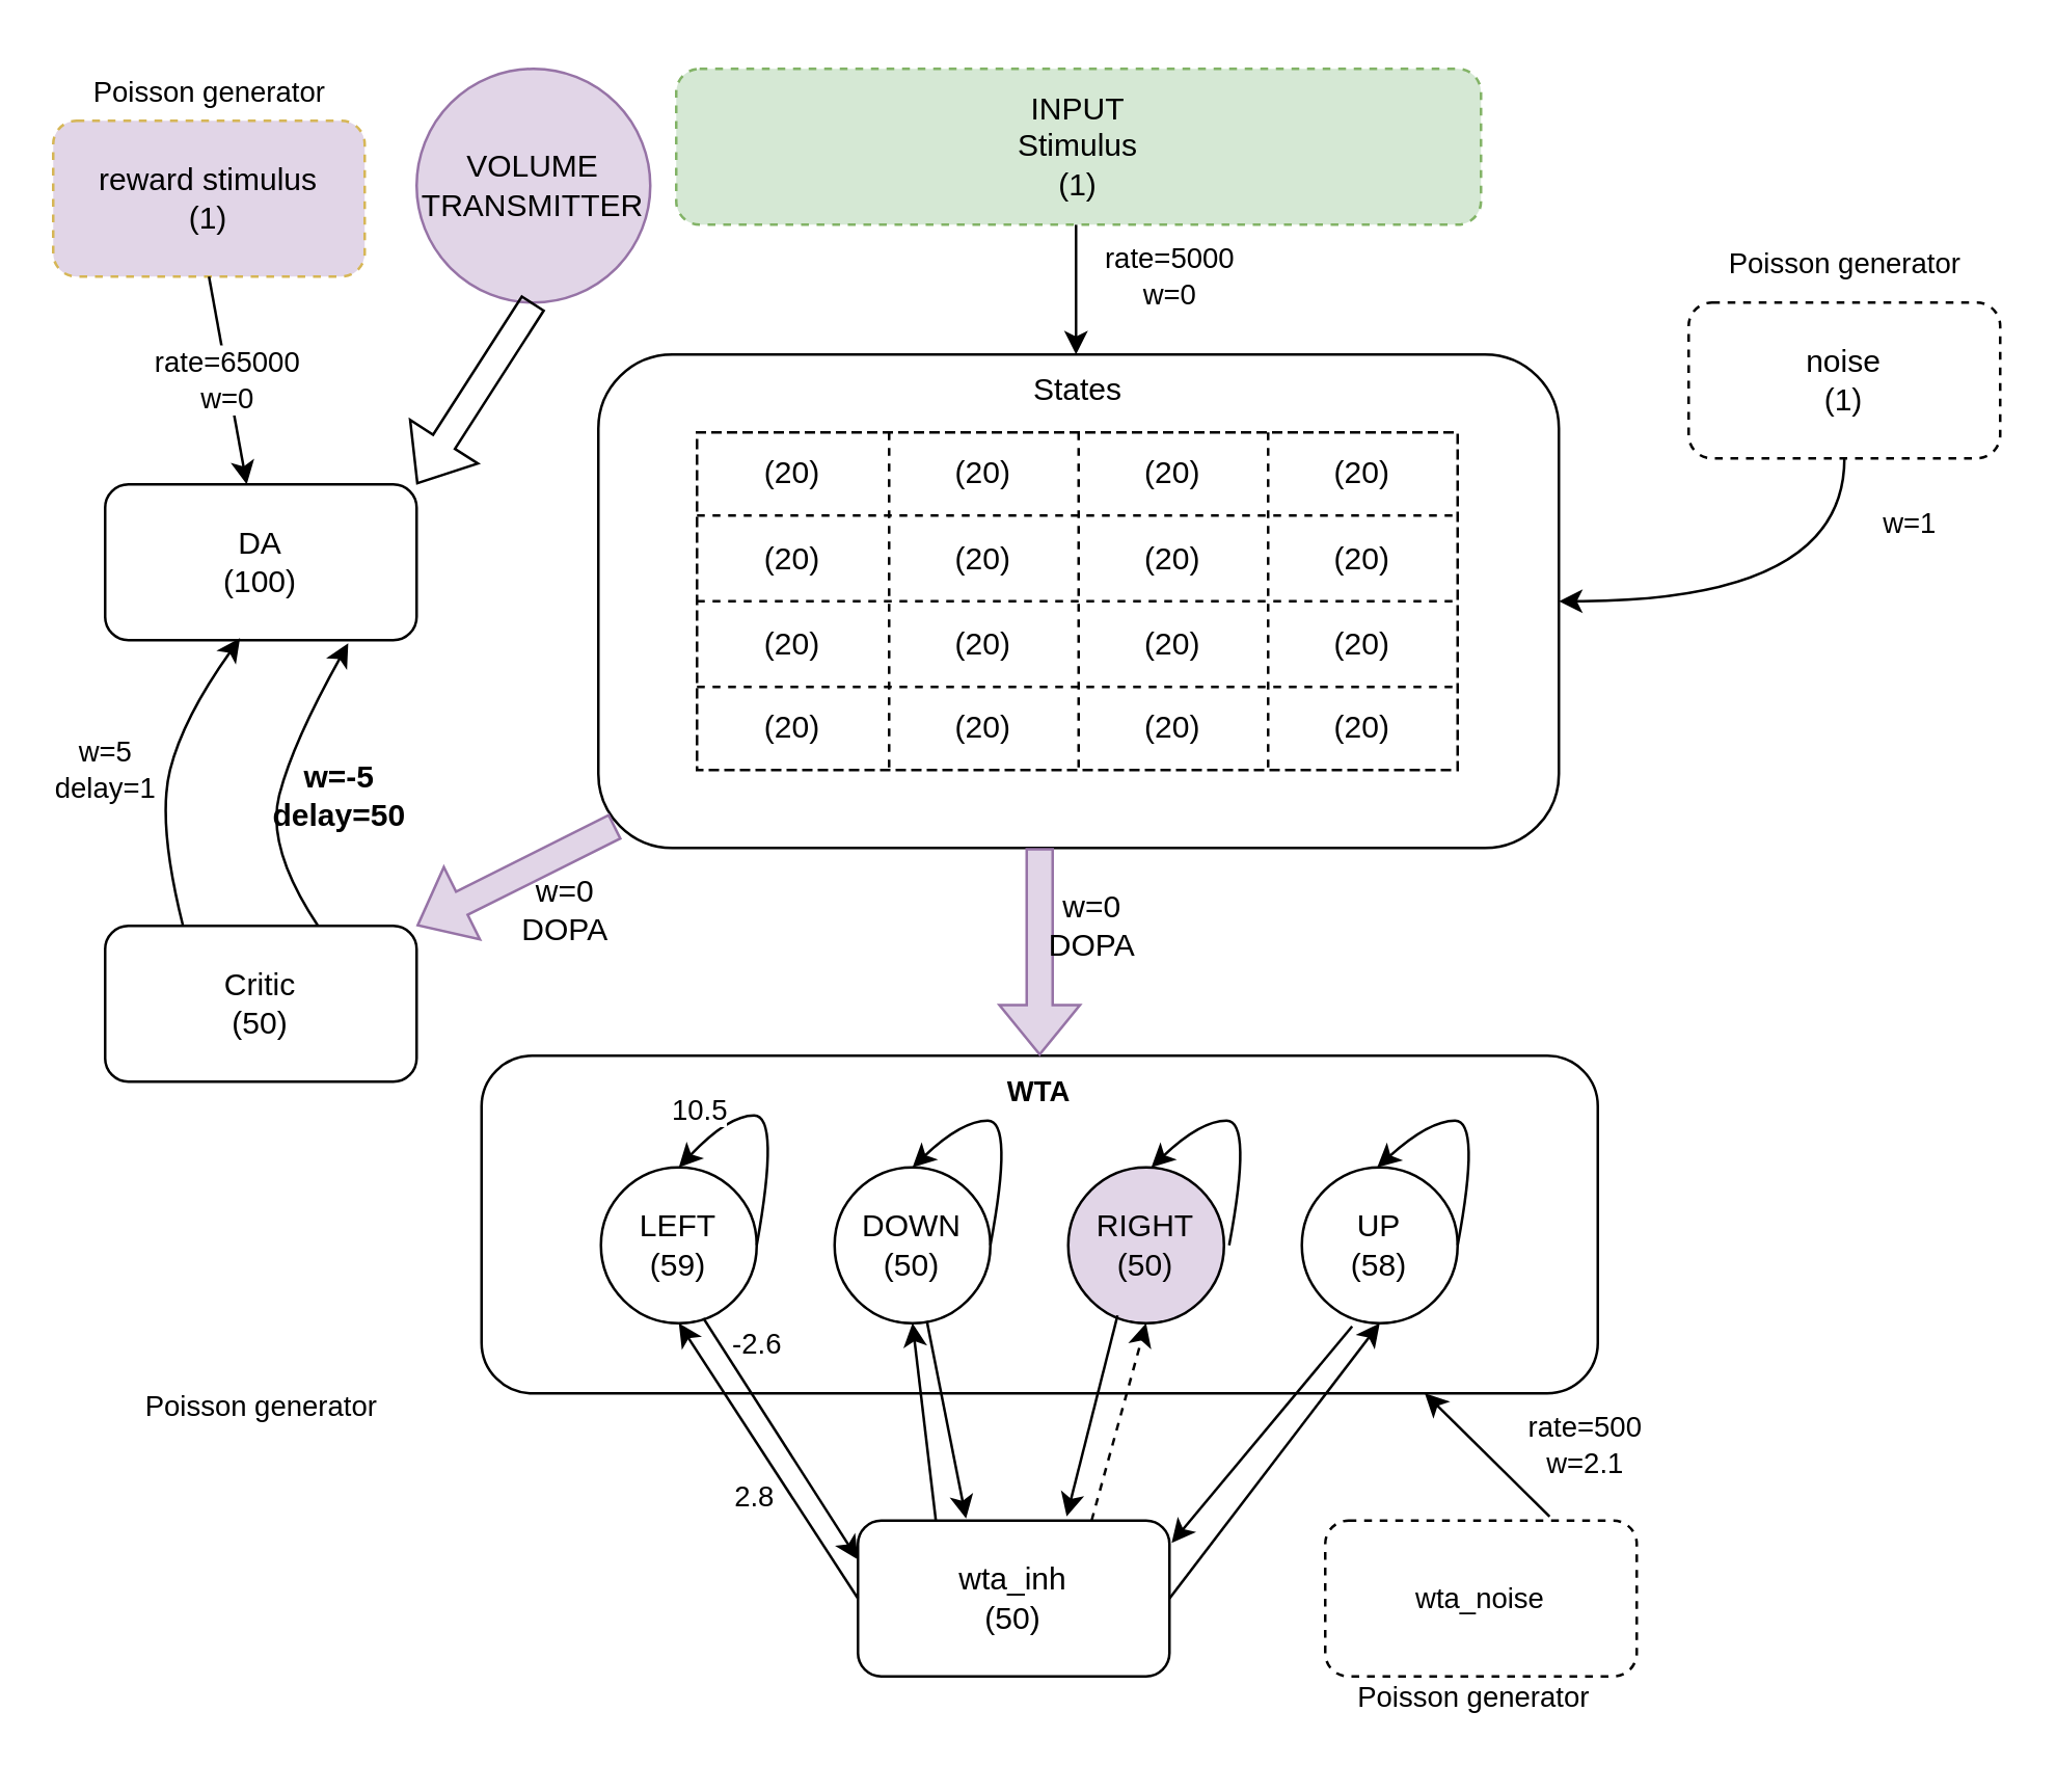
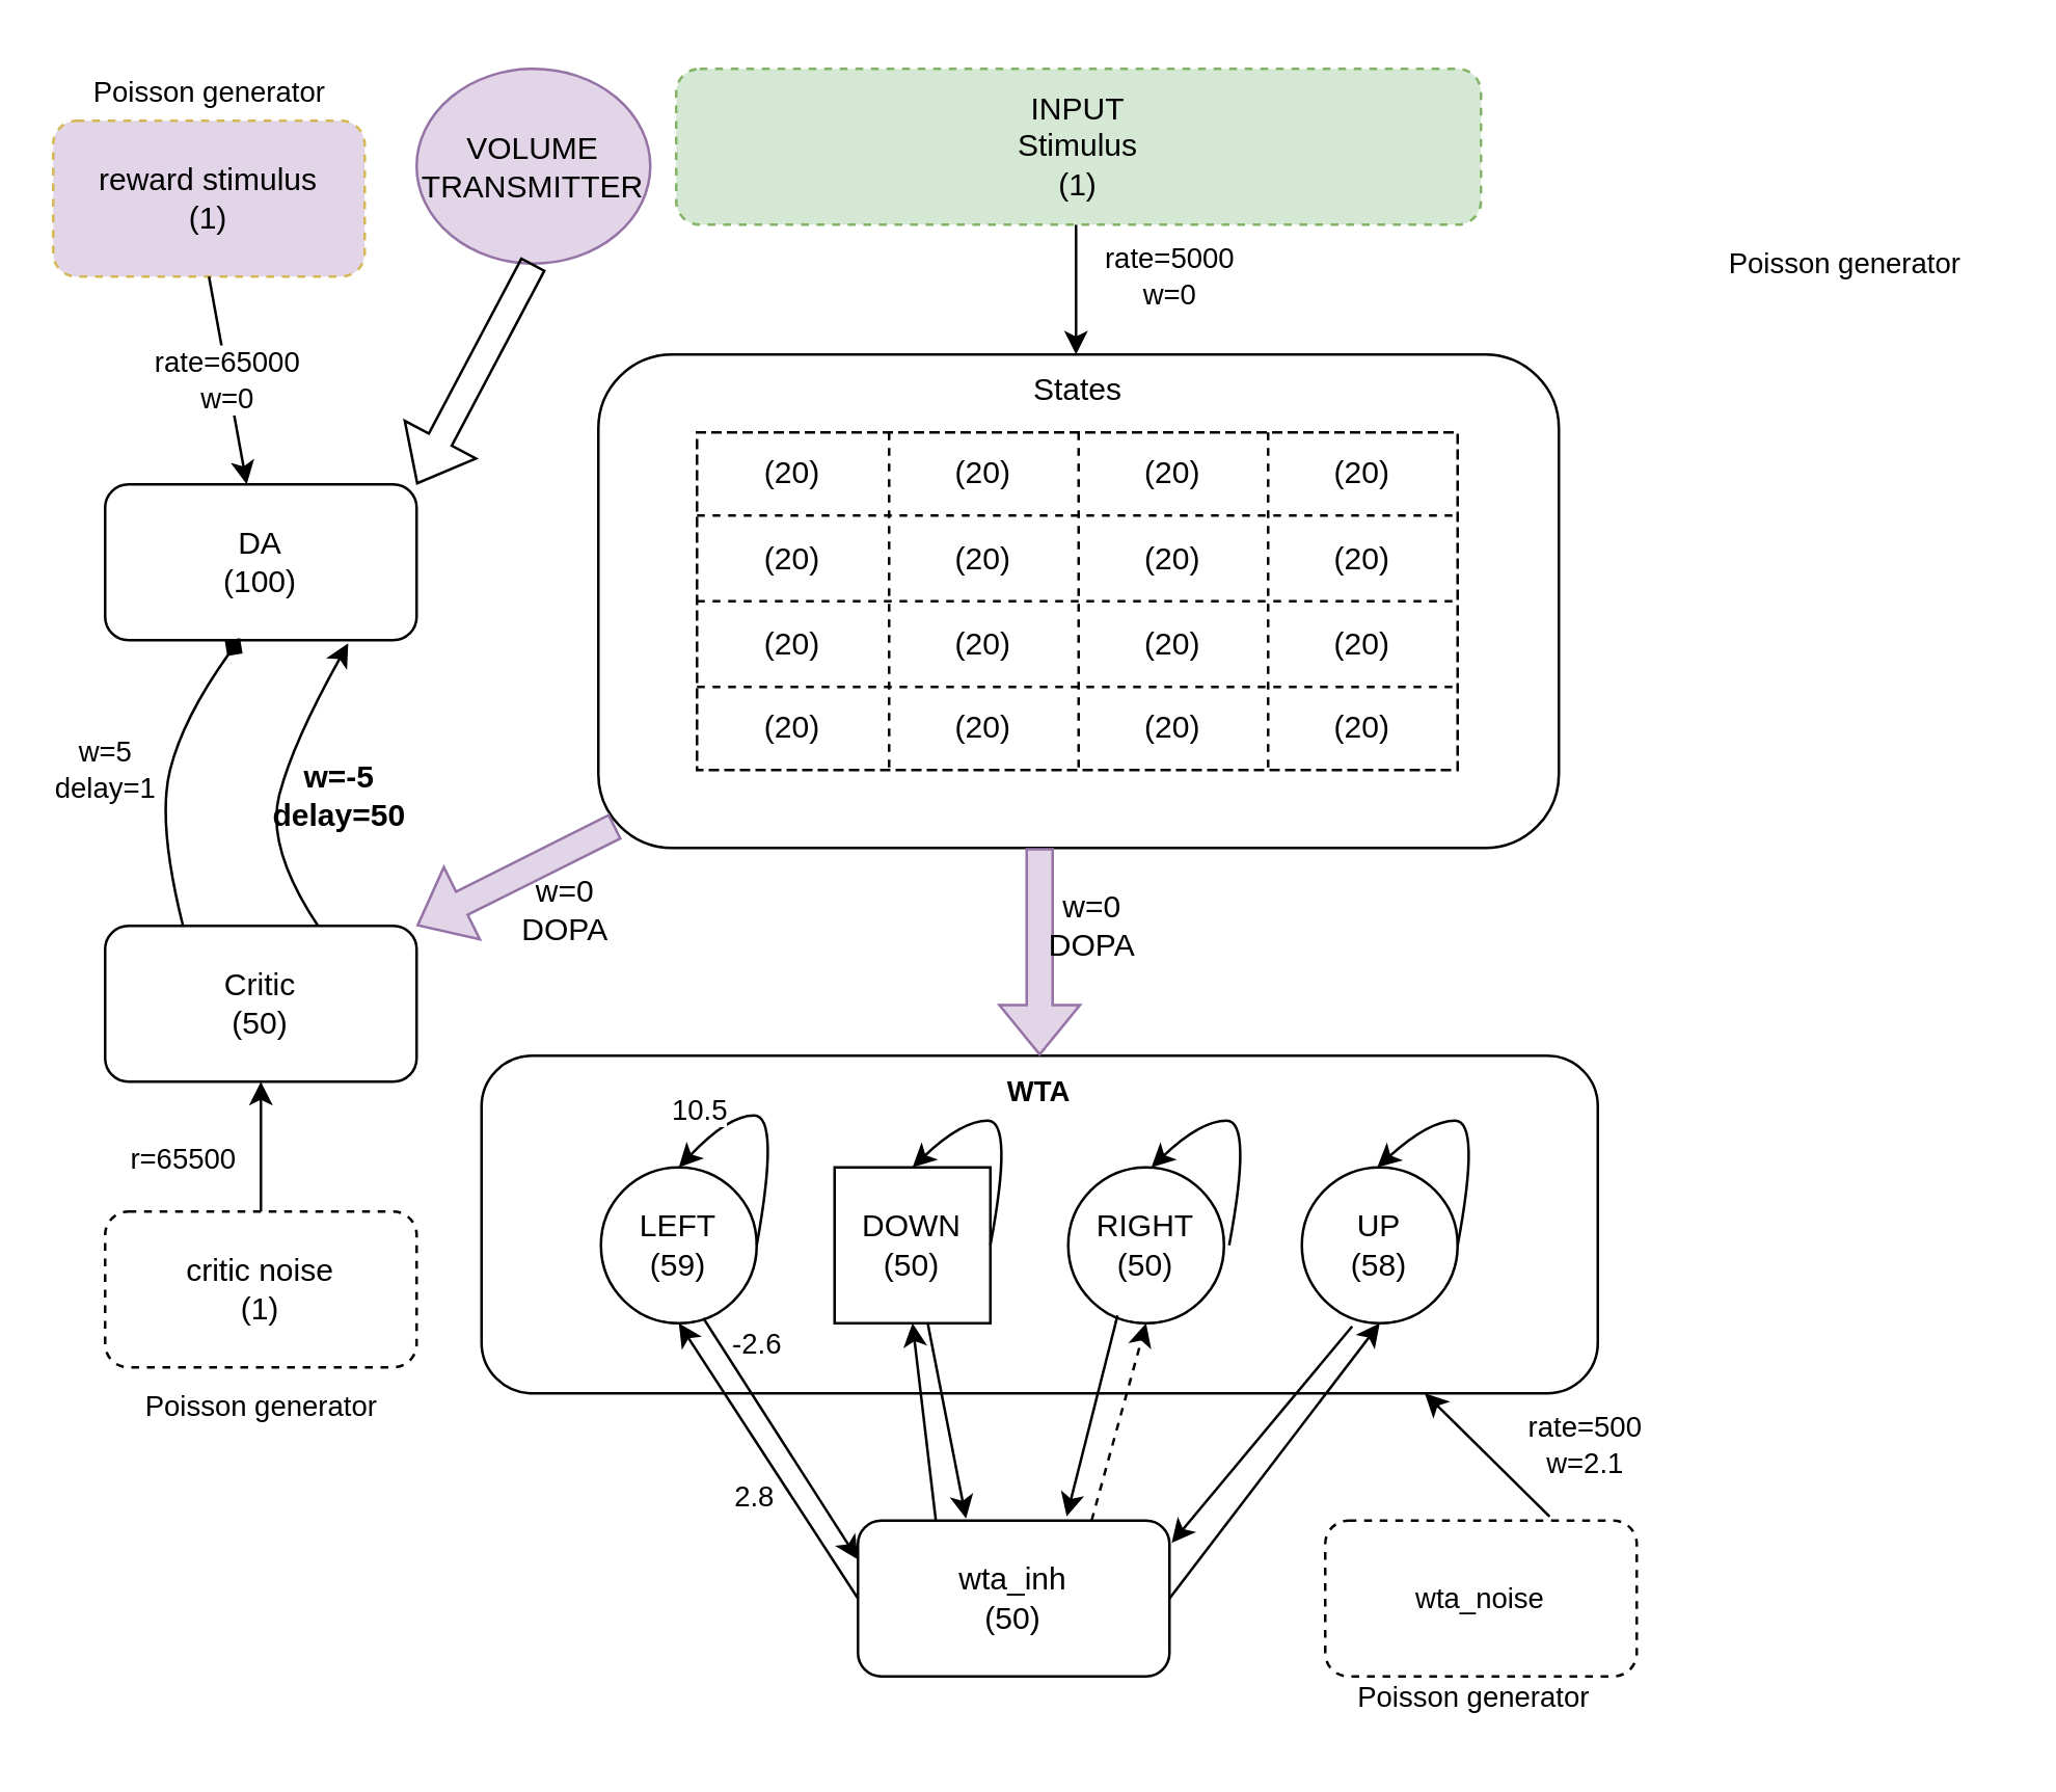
- <mxCell id="29" value="VOLUME&lt;br&gt;TRANSMITTER" style="ellipse;whiteSpace=wrap;html=1;aspect=fixed;fillColor=#e1d5e7;strokeColor=#9673a6;" vertex="1" parent="1"><mxGeometry x="160" y="26" width="90" height="90" as="geometry" /></mxCell>
+ <mxCell id="29" value="VOLUME&lt;br&gt;TRANSMITTER" style="ellipse;whiteSpace=wrap;html=1;aspect=fixed;fillColor=#e1d5e7;strokeColor=#9673a6;" vertex="1" parent="1"><mxGeometry x="160" y="26" width="90" height="75" as="geometry" /></mxCell>
- <mxCell id="24" value="noise&lt;br&gt;(1)" style="rounded=1;whiteSpace=wrap;html=1;dashed=1;" vertex="1" parent="1"><mxGeometry x="650" y="116" width="120" height="60" as="geometry" /></mxCell>
- <mxCell id="61" value="w=1" style="endArrow=classic;html=1;fontSize=11;exitX=0.5;exitY=1;exitDx=0;exitDy=0;labelBackgroundColor=none;edgeStyle=orthogonalEdgeStyle;curved=1;entryX=1;entryY=0.5;entryDx=0;entryDy=0;" edge="1" parent="1" source="24" target="2"><mxGeometry x="-0.7" y="25" width="50" height="50" relative="1" as="geometry"><mxPoint x="400" y="306" as="sourcePoint" /><mxPoint x="460" y="136" as="targetPoint" /><mxPoint as="offset" /></mxGeometry></mxCell>
- <mxCell id="55" value="w=5&lt;br&gt;delay=1" style="curved=1;endArrow=classic;html=1;rounded=0;exitX=0.25;exitY=0;exitDx=0;exitDy=0;entryX=0.433;entryY=0.987;entryDx=0;entryDy=0;entryPerimeter=0;labelBackgroundColor=none;" edge="1" parent="1" source="30" target="28"><mxGeometry x="-0.072" y="24" width="50" height="50" relative="1" as="geometry"><mxPoint x="70" y="326" as="sourcePoint" /><mxPoint x="120" y="276" as="targetPoint" /><Array as="points"><mxPoint x="60" y="316" /><mxPoint x="70" y="276" /></Array><mxPoint as="offset" /></mxGeometry></mxCell>
+ <mxCell id="55" value="w=5&lt;br&gt;delay=1" style="curved=1;endArrow=diamond;html=1;rounded=0;exitX=0.25;exitY=0;exitDx=0;exitDy=0;entryX=0.433;entryY=0.987;entryDx=0;entryDy=0;entryPerimeter=0;labelBackgroundColor=none;" edge="1" parent="1" source="30" target="28"><mxGeometry x="-0.072" y="24" width="50" height="50" relative="1" as="geometry"><mxPoint x="70" y="326" as="sourcePoint" /><mxPoint x="120" y="276" as="targetPoint" /><Array as="points"><mxPoint x="60" y="316" /><mxPoint x="70" y="276" /></Array><mxPoint as="offset" /></mxGeometry></mxCell>
+ <mxCell id="52" value="r=65500" style="endArrow=classic;html=1;rounded=0;entryX=0.5;entryY=1;entryDx=0;entryDy=0;exitX=0.5;exitY=0;exitDx=0;exitDy=0;labelBackgroundColor=none;" edge="1" parent="1" source="31" target="30"><mxGeometry x="-0.2" y="30" width="50" height="50" relative="1" as="geometry"><mxPoint x="400" y="466" as="sourcePoint" /><mxPoint x="450" y="416" as="targetPoint" /><mxPoint as="offset" /></mxGeometry></mxCell>
- <mxCell id="34" value="DOWN&lt;br&gt;(50)" style="ellipse;whiteSpace=wrap;html=1;aspect=fixed;verticalAlign=middle;" vertex="1" parent="1"><mxGeometry x="321" y="449" width="60" height="60" as="geometry" /></mxCell>
+ <mxCell id="34" value="DOWN&lt;br&gt;(50)" style="whiteSpace=wrap;html=1;aspect=fixed;verticalAlign=middle;rounded=0;" vertex="1" parent="1"><mxGeometry x="321" y="449" width="60" height="60" as="geometry" /></mxCell>
- <mxCell id="35" value="RIGHT&lt;br&gt;(50)" style="ellipse;whiteSpace=wrap;html=1;aspect=fixed;verticalAlign=middle;fillColor=#e1d5e7;" vertex="1" parent="1"><mxGeometry x="411" y="449" width="60" height="60" as="geometry" /></mxCell>
+ <mxCell id="35" value="RIGHT&lt;br&gt;(50)" style="ellipse;whiteSpace=wrap;html=1;aspect=fixed;verticalAlign=middle;" vertex="1" parent="1"><mxGeometry x="411" y="449" width="60" height="60" as="geometry" /></mxCell>
+ <mxCell id="31" value="critic noise&lt;br&gt;(1)" style="rounded=1;whiteSpace=wrap;html=1;dashed=1;" vertex="1" parent="1"><mxGeometry x="40" y="466" width="120" height="60" as="geometry" /></mxCell>
